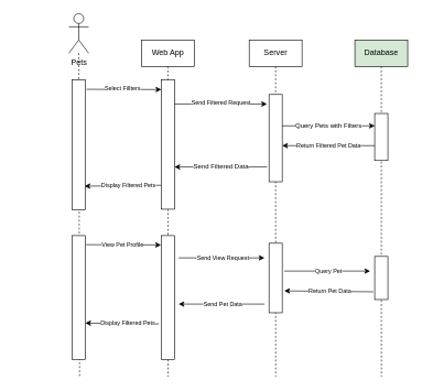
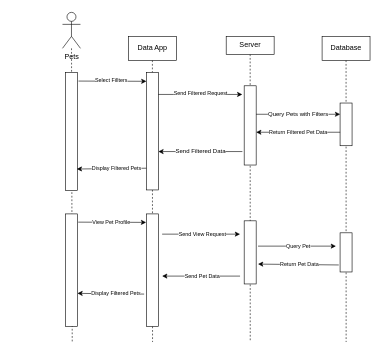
- <mxCell id="3" value="Web App" style="whiteSpace=wrap;html=1;" vertex="1" parent="1"><mxGeometry x="213.75" y="60" width="80" height="40" as="geometry" /></mxCell>
+ <mxCell id="3" value="Data App" style="whiteSpace=wrap;html=1;" vertex="1" parent="1"><mxGeometry x="213.75" y="60" width="80" height="40" as="geometry" /></mxCell>
- <mxCell id="7" value="Server" style="whiteSpace=wrap;html=1;" vertex="1" parent="1"><mxGeometry x="376.87" y="60" width="80" height="40" as="geometry" /></mxCell>
+ <mxCell id="7" value="Server" style="whiteSpace=wrap;html=1;" vertex="1" parent="1"><mxGeometry x="376.87" y="60" width="80" height="30" as="geometry" /></mxCell>
- <mxCell id="5" value="Database" style="whiteSpace=wrap;html=1;fillColor=#d5e8d4;" vertex="1" parent="1"><mxGeometry x="536.87" y="60" width="80" height="40" as="geometry" /></mxCell>
+ <mxCell id="5" value="Database" style="whiteSpace=wrap;html=1;" vertex="1" parent="1"><mxGeometry x="536.87" y="60" width="80" height="40" as="geometry" /></mxCell>
